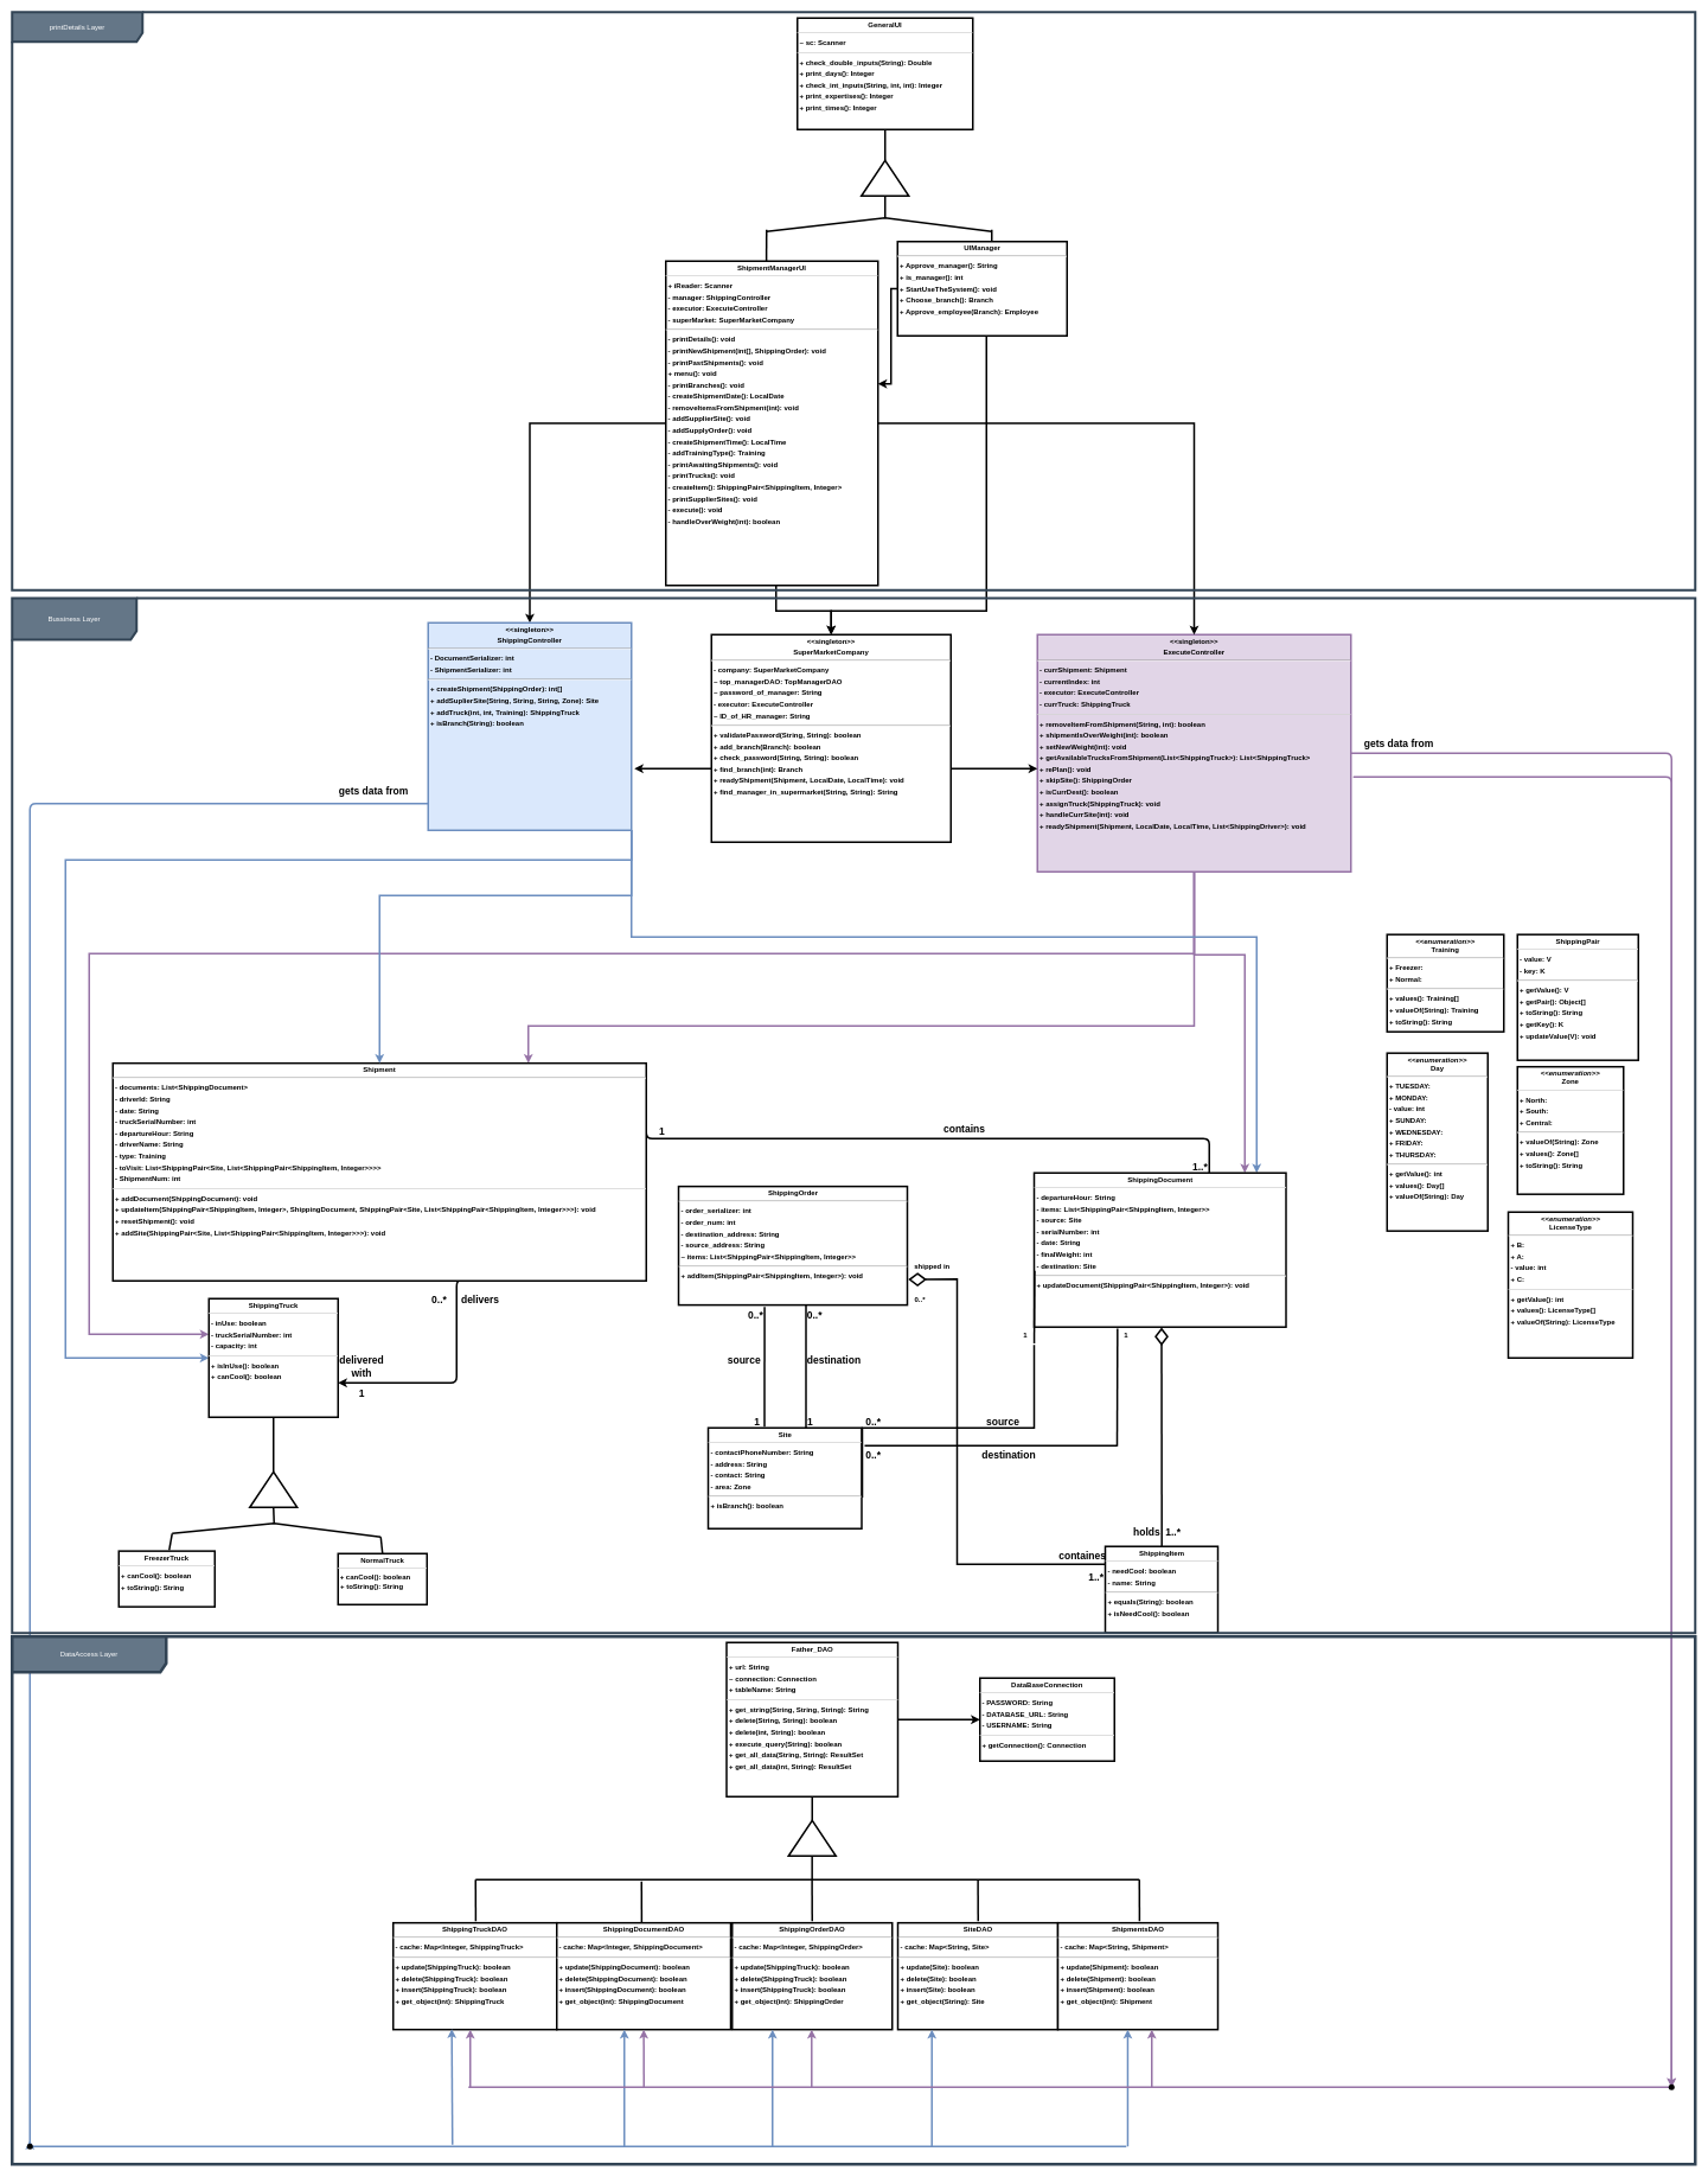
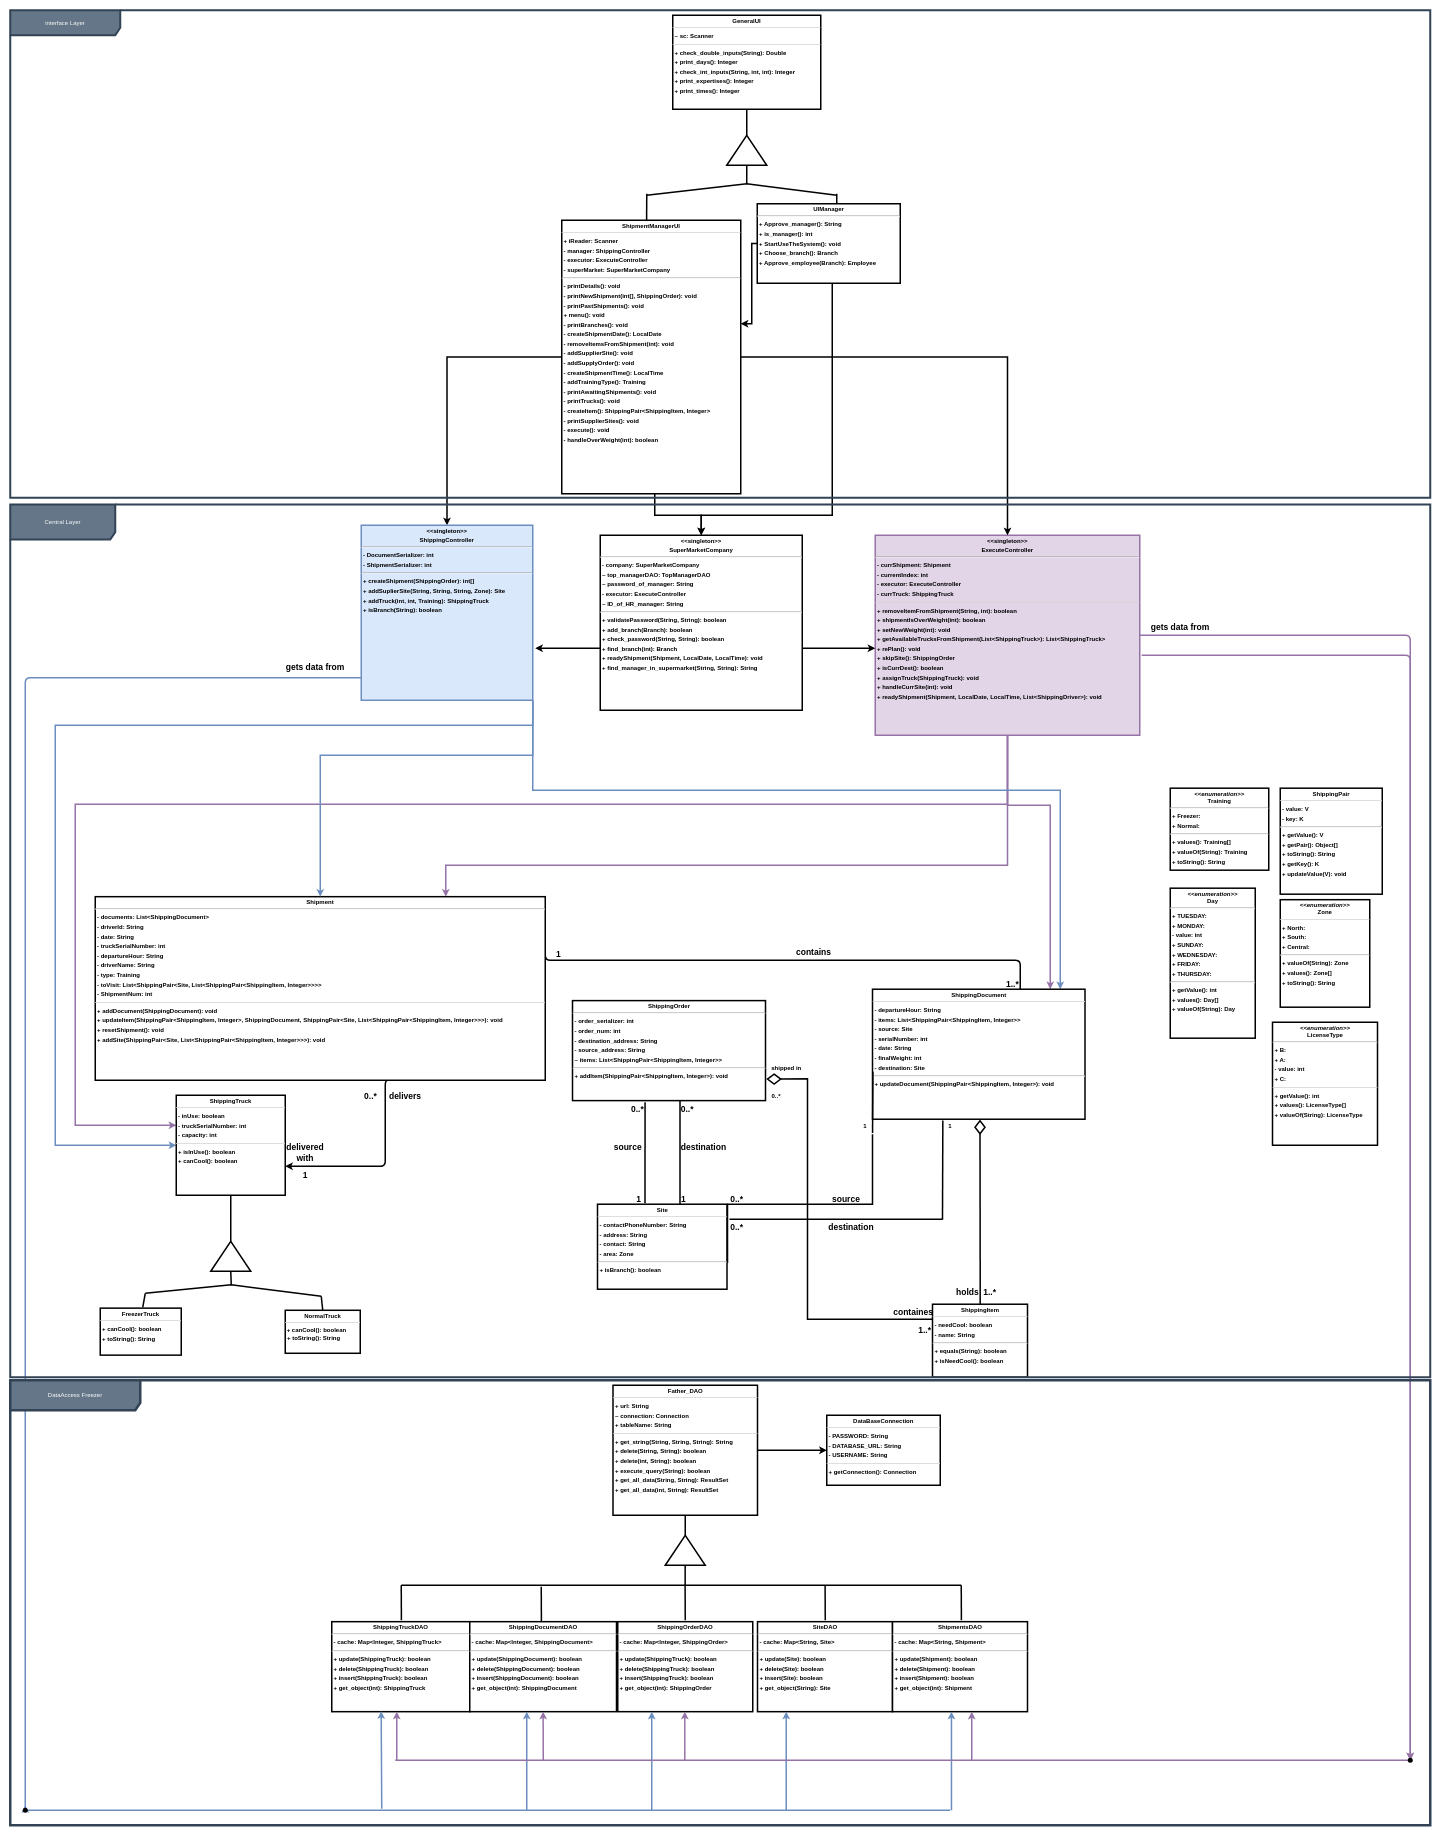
- <mxCell id="120" value="&lt;font style=&quot;font-size: 12px;&quot;&gt;printDetails Layer&lt;/font&gt;" style="shape=umlFrame;whiteSpace=wrap;html=1;pointerEvents=0;fillColor=#647687;fontColor=#ffffff;strokeColor=#314354;strokeWidth=4;width=220;height=50;fontSize=12;" vertex="1" parent="1"><mxGeometry x="20" y="20" width="2840" height="975.16" as="geometry" /></mxCell>
+ <mxCell id="120" value="&lt;font style=&quot;font-size: 12px;&quot;&gt;interface Layer&lt;/font&gt;" style="shape=umlFrame;whiteSpace=wrap;html=1;pointerEvents=0;fillColor=#647687;fontColor=#ffffff;strokeColor=#314354;strokeWidth=4;width=220;height=50;fontSize=12;" vertex="1" parent="1"><mxGeometry x="20" y="20" width="2840" height="975.16" as="geometry" /></mxCell>
- <mxCell id="119" value="&lt;font style=&quot;font-size: 12px;&quot;&gt;Bussiness Layer&lt;/font&gt;" style="shape=umlFrame;whiteSpace=wrap;html=1;pointerEvents=0;fillColor=#647687;fontColor=#ffffff;strokeColor=#314354;strokeWidth=4;width=210;height=70;fontSize=12;" vertex="1" parent="1"><mxGeometry x="20" y="1008.66" width="2840" height="1745.16" as="geometry" /></mxCell>
+ <mxCell id="119" value="&lt;font style=&quot;font-size: 12px;&quot;&gt;Central Layer&lt;/font&gt;" style="shape=umlFrame;whiteSpace=wrap;html=1;pointerEvents=0;fillColor=#647687;fontColor=#ffffff;strokeColor=#314354;strokeWidth=4;width=210;height=70;fontSize=12;" vertex="1" parent="1"><mxGeometry x="20" y="1008.66" width="2840" height="1745.16" as="geometry" /></mxCell>
- <mxCell id="118" value="&lt;font style=&quot;font-size: 12px;&quot;&gt;DataAccess Layer&lt;/font&gt;" style="shape=umlFrame;whiteSpace=wrap;html=1;pointerEvents=0;fillColor=#647687;strokeColor=#314354;strokeWidth=5;fontColor=#ffffff;width=260;height=60;fontSize=12;" vertex="1" parent="1"><mxGeometry x="20" y="2760" width="2840" height="890" as="geometry" /></mxCell>
+ <mxCell id="118" value="&lt;font style=&quot;font-size: 12px;&quot;&gt;DataAccess Freezer&lt;/font&gt;" style="shape=umlFrame;whiteSpace=wrap;html=1;pointerEvents=0;fillColor=#647687;strokeColor=#314354;strokeWidth=5;fontColor=#ffffff;width=260;height=60;fontSize=12;" vertex="1" parent="1"><mxGeometry x="20" y="2760" width="2840" height="890" as="geometry" /></mxCell>
